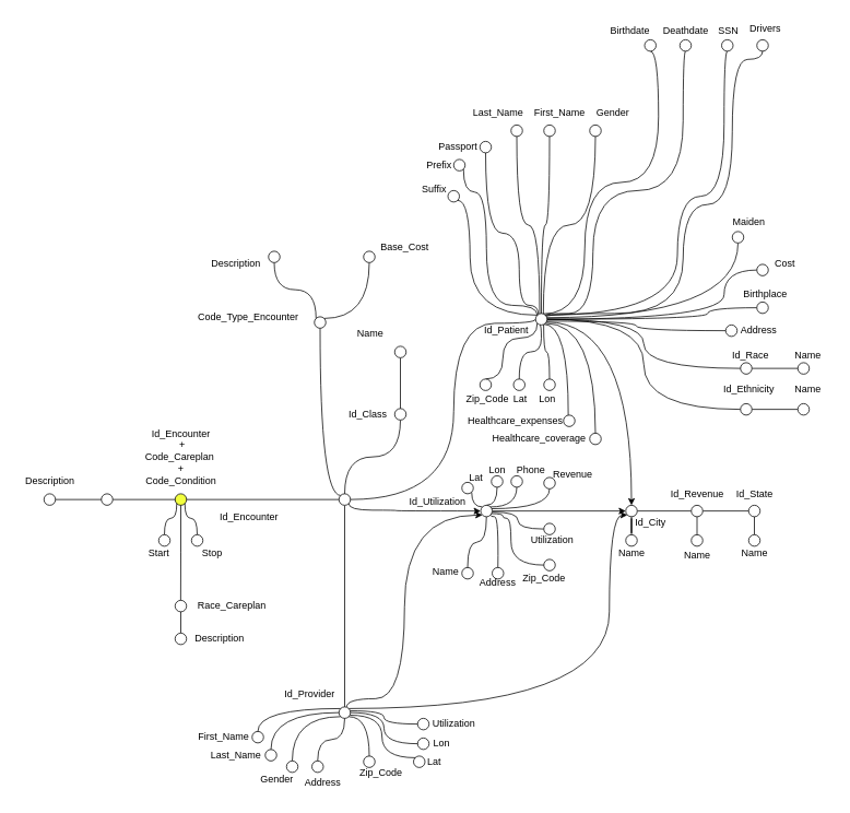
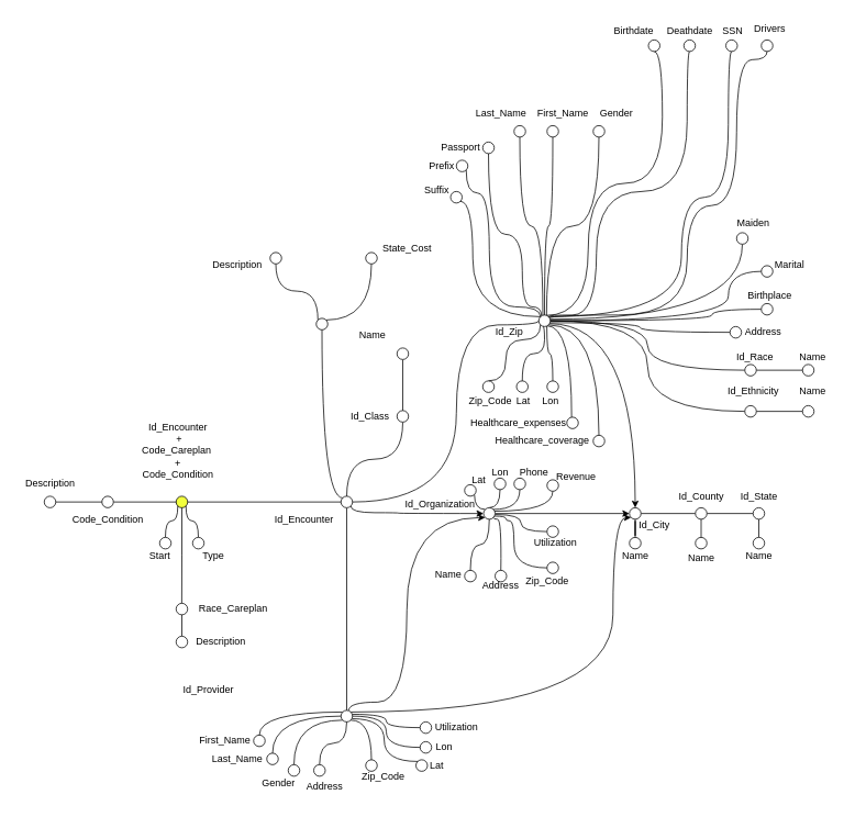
- <mxCell id="55" value="Base_Cost" style="text;html=1;align=center;verticalAlign=middle;resizable=0;points=[];autosize=1;strokeColor=none;fillColor=none;" vertex="1" parent="1"><mxGeometry x="453" y="286" width="80" height="30" as="geometry" /></mxCell>
+ <mxCell id="55" value="State_Cost" style="text;html=1;align=center;verticalAlign=middle;resizable=0;points=[];autosize=1;strokeColor=none;fillColor=none;" vertex="1" parent="1"><mxGeometry x="453" y="286" width="80" height="30" as="geometry" /></mxCell>
- <mxCell id="164" value="Cost" style="text;html=1;align=center;verticalAlign=middle;resizable=0;points=[];autosize=1;strokeColor=none;fillColor=none;" vertex="1" parent="1"><mxGeometry x="927" y="306" width="60" height="30" as="geometry" /></mxCell>
+ <mxCell id="164" value="Marital" style="text;html=1;align=center;verticalAlign=middle;resizable=0;points=[];autosize=1;strokeColor=none;fillColor=none;" vertex="1" parent="1"><mxGeometry x="927" y="306" width="60" height="30" as="geometry" /></mxCell>
- <mxCell id="50" value="Code_Type_Encounter&lt;div&gt;&lt;br&gt;&lt;/div&gt;" style="text;html=1;align=center;verticalAlign=middle;resizable=0;points=[];autosize=1;strokeColor=none;fillColor=none;" vertex="1" parent="1"><mxGeometry x="227" y="373" width="150" height="40" as="geometry" /></mxCell>
- <mxCell id="132" value="Id_Patient" style="text;html=1;align=center;verticalAlign=middle;resizable=0;points=[];autosize=1;strokeColor=none;fillColor=none;" vertex="1" parent="1"><mxGeometry x="577" y="388" width="80" height="30" as="geometry" /></mxCell>
+ <mxCell id="132" value="Id_Zip" style="text;html=1;align=center;verticalAlign=middle;resizable=0;points=[];autosize=1;strokeColor=none;fillColor=none;" vertex="1" parent="1"><mxGeometry x="577" y="388" width="80" height="30" as="geometry" /></mxCell>
- <mxCell id="4" value="Id_Encounter&lt;div&gt;&amp;nbsp;+&lt;div&gt;Code_Careplan&amp;nbsp;&lt;/div&gt;&lt;div&gt;&lt;span style=&quot;background-color: transparent; color: light-dark(rgb(0, 0, 0), rgb(255, 255, 255));&quot;&gt;+&lt;/span&gt;&lt;/div&gt;&lt;div&gt;Code_Condition&lt;/div&gt;&lt;/div&gt;" style="text;html=1;align=center;verticalAlign=middle;resizable=0;points=[];autosize=1;strokeColor=none;fillColor=none;" vertex="1" parent="1"><mxGeometry x="165" y="512" width="110" height="90" as="geometry" /></mxCell>
+ <mxCell id="4" value="Id_Encounter&lt;div&gt;&amp;nbsp;+&lt;div&gt;Code_Careplan&amp;nbsp;&lt;/div&gt;&lt;div&gt;&lt;span style=&quot;background-color: transparent; color: light-dark(rgb(0, 0, 0), rgb(255, 255, 255));&quot;&gt;+&lt;/span&gt;&lt;/div&gt;&lt;div&gt;Code_Condition&lt;/div&gt;&lt;/div&gt;" style="text;html=1;align=center;verticalAlign=middle;resizable=0;points=[];autosize=1;strokeColor=none;fillColor=none;" vertex="1" parent="1"><mxGeometry x="160" y="502" width="110" height="90" as="geometry" /></mxCell>
- <mxCell id="87" value="Id_Revenue" style="text;html=1;align=center;verticalAlign=middle;resizable=0;points=[];autosize=1;strokeColor=none;fillColor=none;" vertex="1" parent="1"><mxGeometry x="810" y="588" width="80" height="30" as="geometry" /></mxCell>
+ <mxCell id="87" value="Id_County" style="text;html=1;align=center;verticalAlign=middle;resizable=0;points=[];autosize=1;strokeColor=none;fillColor=none;" vertex="1" parent="1"><mxGeometry x="810" y="588" width="80" height="30" as="geometry" /></mxCell>
- <mxCell id="60" value="Id_Utilization" style="text;html=1;align=center;verticalAlign=middle;resizable=0;points=[];autosize=1;strokeColor=none;fillColor=none;" vertex="1" parent="1"><mxGeometry x="478" y="597" width="110" height="30" as="geometry" /></mxCell>
+ <mxCell id="60" value="Id_Organization" style="text;html=1;align=center;verticalAlign=middle;resizable=0;points=[];autosize=1;strokeColor=none;fillColor=none;" vertex="1" parent="1"><mxGeometry x="478" y="597" width="110" height="30" as="geometry" /></mxCell>
+ <mxCell id="25" value="Code_Condition" style="text;html=1;align=center;verticalAlign=middle;resizable=0;points=[];autosize=1;strokeColor=none;fillColor=none;" vertex="1" parent="1"><mxGeometry x="75" y="616" width="110" height="30" as="geometry" /></mxCell>
- <mxCell id="29" value="Id_Encounter" style="text;html=1;align=center;verticalAlign=middle;resizable=0;points=[];autosize=1;strokeColor=none;fillColor=none;" vertex="1" parent="1"><mxGeometry x="258" y="616" width="90" height="30" as="geometry" /></mxCell>
+ <mxCell id="29" value="Id_Encounter" style="text;html=1;align=center;verticalAlign=middle;resizable=0;points=[];autosize=1;strokeColor=none;fillColor=none;" vertex="1" parent="1"><mxGeometry x="323" y="616" width="90" height="30" as="geometry" /></mxCell>
- <mxCell id="16" value="Stop" style="text;html=1;align=center;verticalAlign=middle;resizable=0;points=[];autosize=1;strokeColor=none;fillColor=none;" vertex="1" parent="1"><mxGeometry x="233" y="660" width="50" height="30" as="geometry" /></mxCell>
+ <mxCell id="16" value="Type" style="text;html=1;align=center;verticalAlign=middle;resizable=0;points=[];autosize=1;strokeColor=none;fillColor=none;" vertex="1" parent="1"><mxGeometry x="233" y="660" width="50" height="30" as="geometry" /></mxCell>
- <mxCell id="95" value="Id_Provider" style="text;html=1;align=center;verticalAlign=middle;resizable=0;points=[];autosize=1;strokeColor=none;fillColor=none;" vertex="1" parent="1"><mxGeometry x="337" y="832" width="80" height="30" as="geometry" /></mxCell>
+ <mxCell id="95" value="Id_Provider" style="text;html=1;align=center;verticalAlign=middle;resizable=0;points=[];autosize=1;strokeColor=none;fillColor=none;" vertex="1" parent="1"><mxGeometry x="212" y="822" width="80" height="30" as="geometry" /></mxCell>
